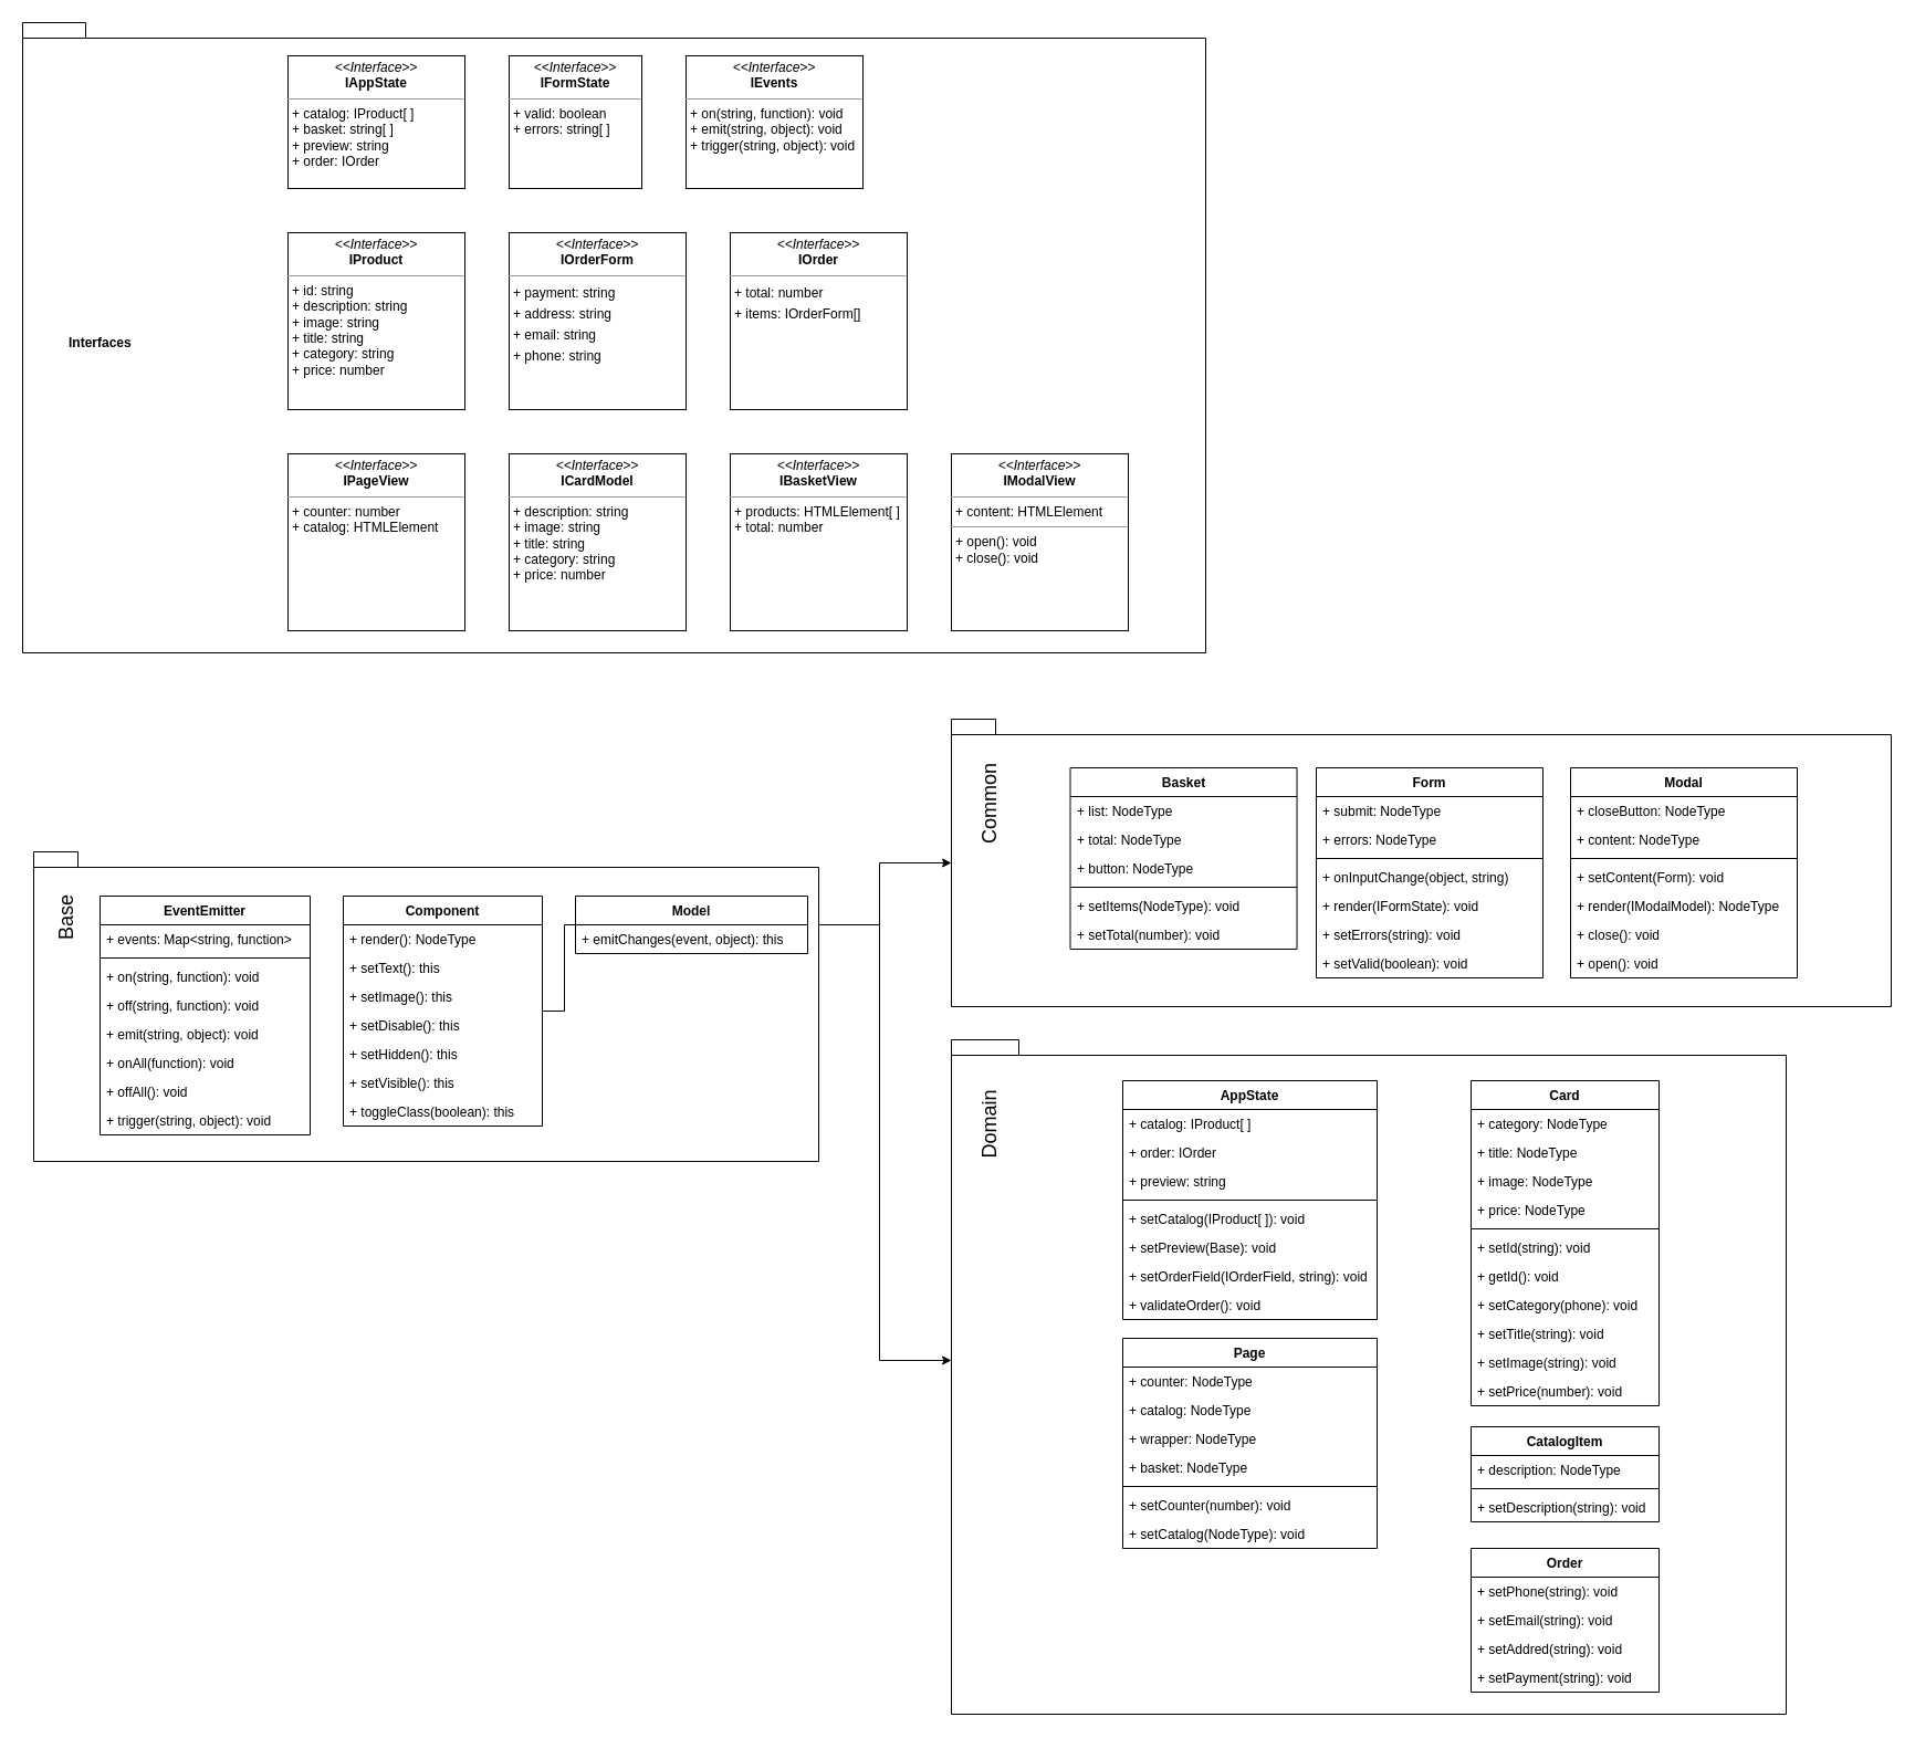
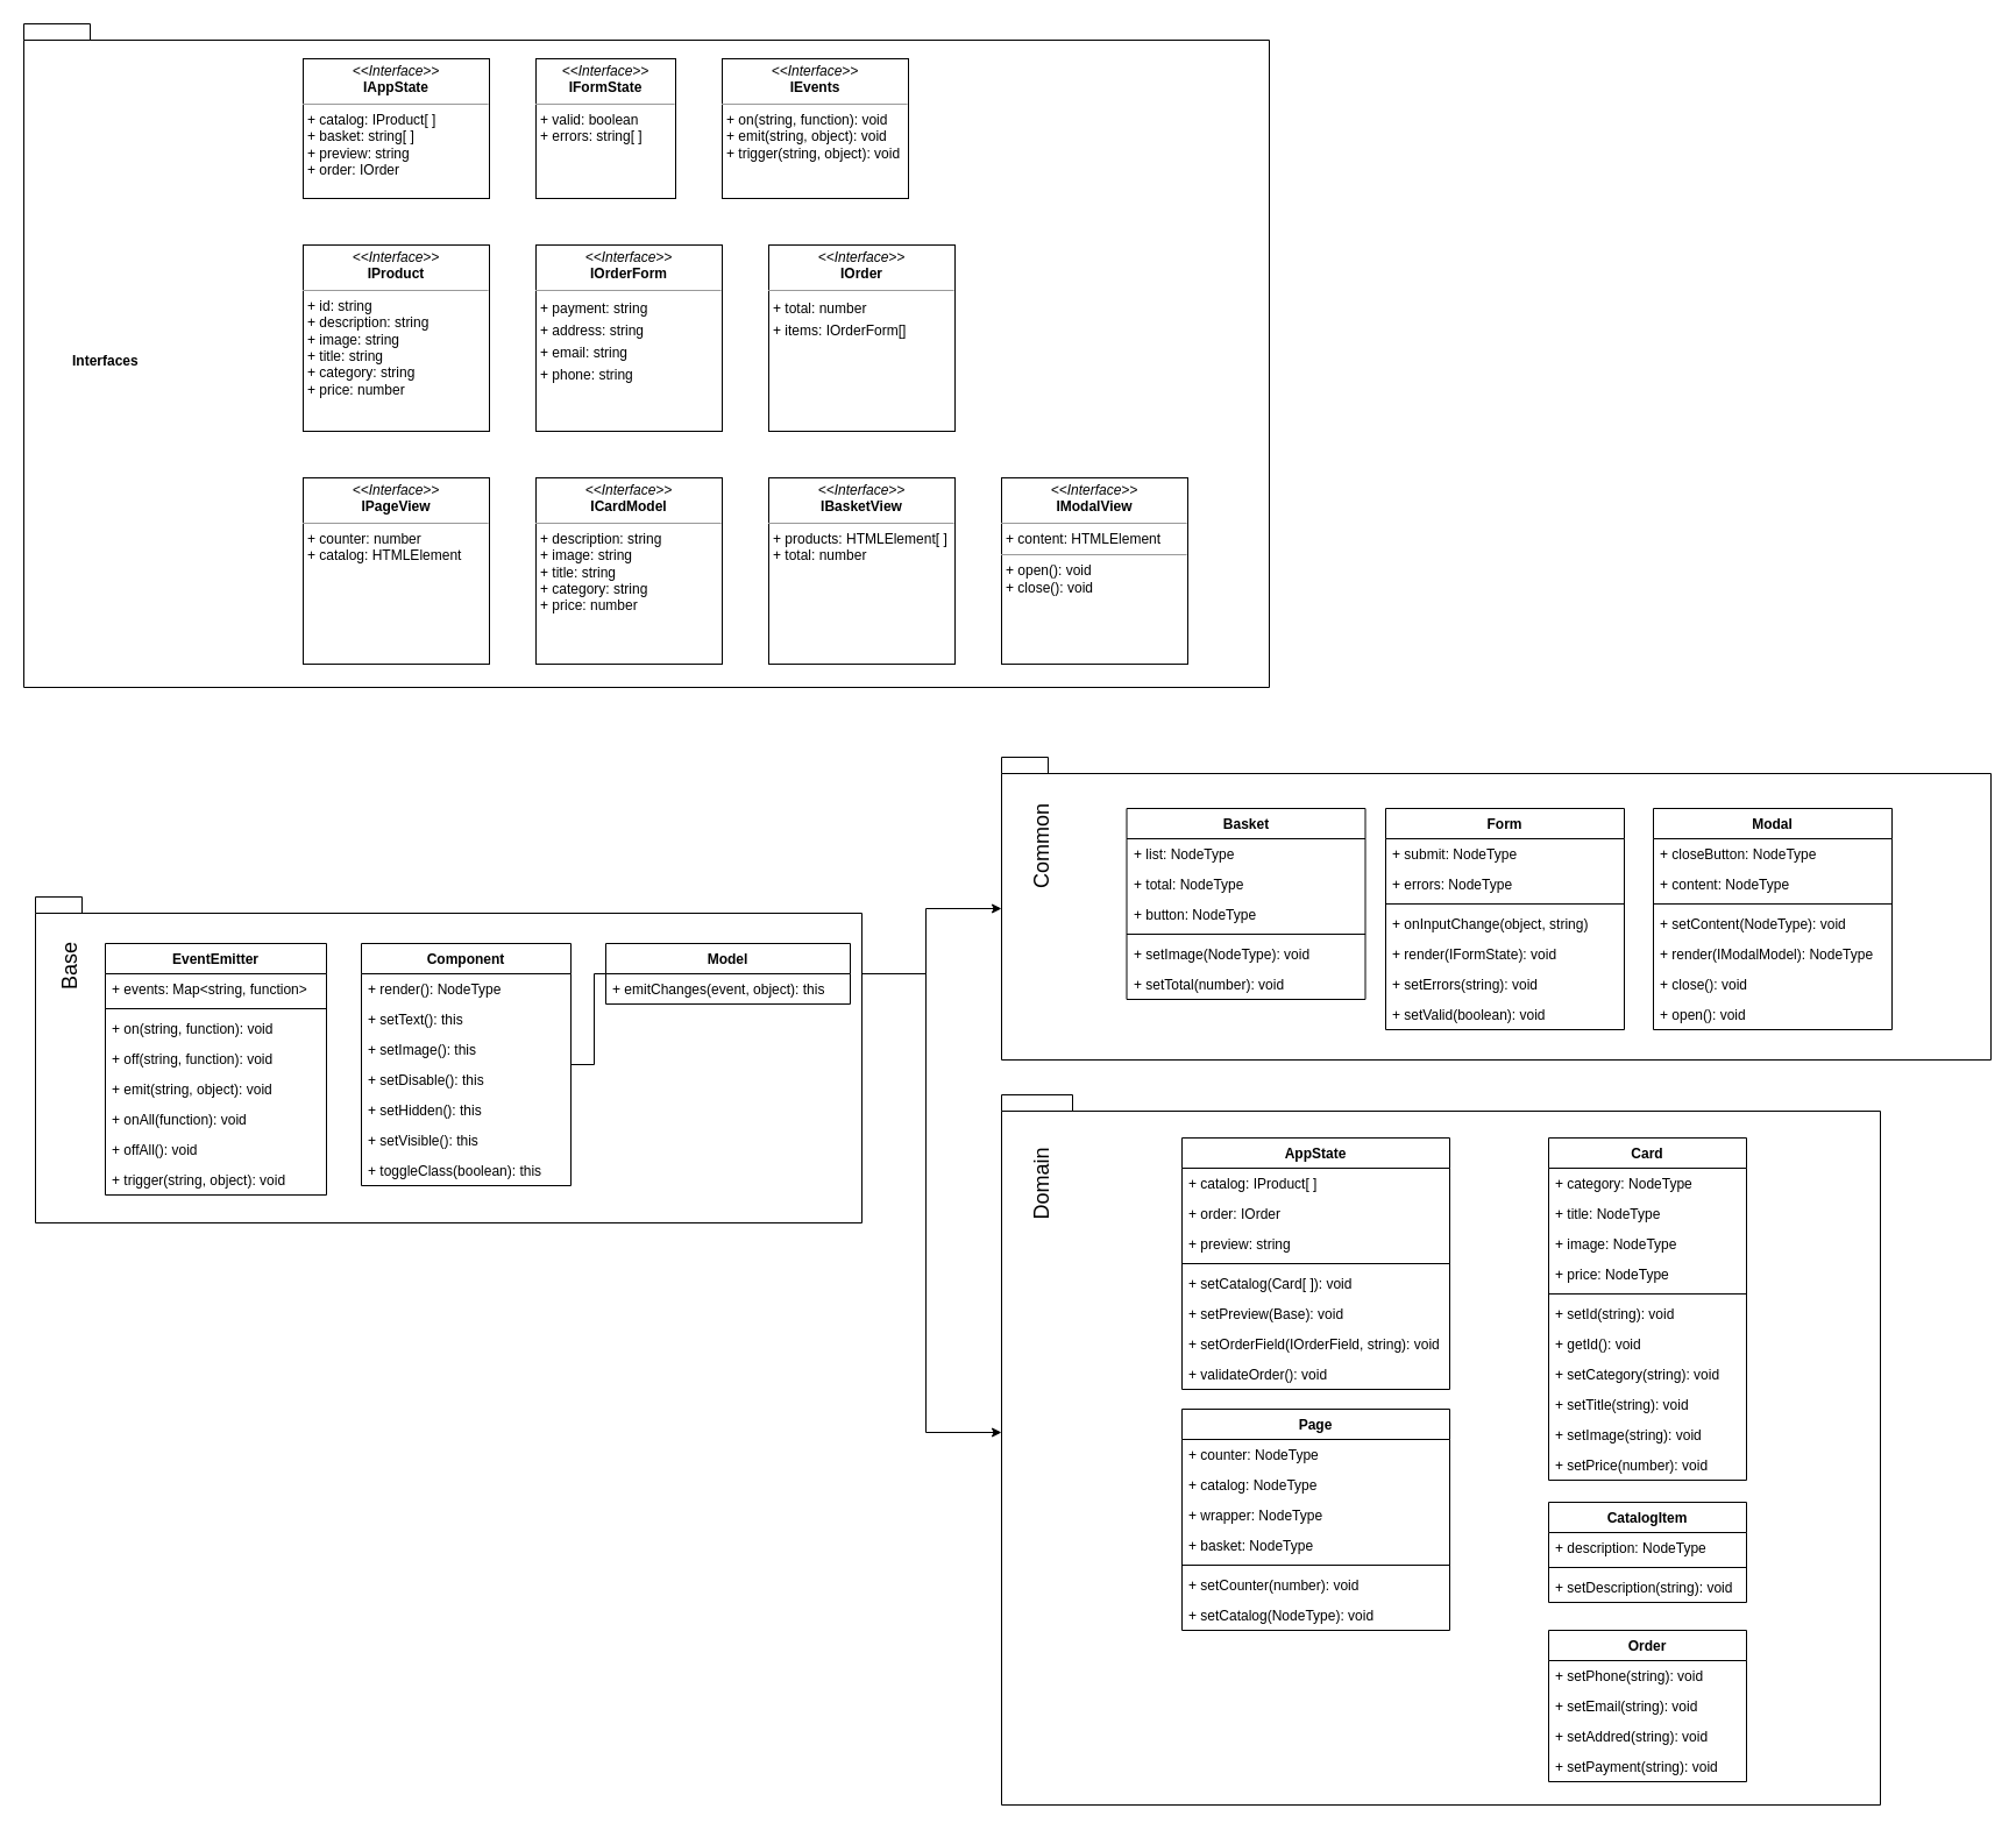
- <mxCell id="65" value="+ setContent(Form): void" style="text;strokeColor=none;fillColor=none;align=left;verticalAlign=top;spacingLeft=4;spacingRight=4;overflow=hidden;rotatable=0;points=[[0,0.5],[1,0.5]];portConstraint=eastwest;whiteSpace=wrap;html=1;" parent="61" vertex="1"><mxGeometry y="86" width="205" height="26" as="geometry" /></mxCell>
+ <mxCell id="65" value="+ setContent(NodeType): void" style="text;strokeColor=none;fillColor=none;align=left;verticalAlign=top;spacingLeft=4;spacingRight=4;overflow=hidden;rotatable=0;points=[[0,0.5],[1,0.5]];portConstraint=eastwest;whiteSpace=wrap;html=1;" parent="61" vertex="1"><mxGeometry y="86" width="205" height="26" as="geometry" /></mxCell>
- <mxCell id="51" value="+ setItems(NodeType): void" style="text;strokeColor=none;fillColor=none;align=left;verticalAlign=top;spacingLeft=4;spacingRight=4;overflow=hidden;rotatable=0;points=[[0,0.5],[1,0.5]];portConstraint=eastwest;whiteSpace=wrap;html=1;" parent="46" vertex="1"><mxGeometry y="112" width="205" height="26" as="geometry" /></mxCell>
+ <mxCell id="51" value="+ setImage(NodeType): void" style="text;strokeColor=none;fillColor=none;align=left;verticalAlign=top;spacingLeft=4;spacingRight=4;overflow=hidden;rotatable=0;points=[[0,0.5],[1,0.5]];portConstraint=eastwest;whiteSpace=wrap;html=1;" parent="46" vertex="1"><mxGeometry y="112" width="205" height="26" as="geometry" /></mxCell>
- <mxCell id="35" value="+ setCatalog(IProduct[ ]): void" style="text;strokeColor=none;fillColor=none;align=left;verticalAlign=top;spacingLeft=4;spacingRight=4;overflow=hidden;rotatable=0;points=[[0,0.5],[1,0.5]];portConstraint=eastwest;whiteSpace=wrap;html=1;" parent="30" vertex="1"><mxGeometry y="112" width="230" height="26" as="geometry" /></mxCell>
+ <mxCell id="35" value="+ setCatalog(Card[ ]): void" style="text;strokeColor=none;fillColor=none;align=left;verticalAlign=top;spacingLeft=4;spacingRight=4;overflow=hidden;rotatable=0;points=[[0,0.5],[1,0.5]];portConstraint=eastwest;whiteSpace=wrap;html=1;" parent="30" vertex="1"><mxGeometry y="112" width="230" height="26" as="geometry" /></mxCell>
- <mxCell id="21" value="+ setCategory(phone): void" style="text;strokeColor=none;fillColor=none;align=left;verticalAlign=top;spacingLeft=4;spacingRight=4;overflow=hidden;rotatable=0;points=[[0,0.5],[1,0.5]];portConstraint=eastwest;whiteSpace=wrap;html=1;" parent="13" vertex="1"><mxGeometry y="190" width="170" height="26" as="geometry" /></mxCell>
+ <mxCell id="21" value="+ setCategory(string): void" style="text;strokeColor=none;fillColor=none;align=left;verticalAlign=top;spacingLeft=4;spacingRight=4;overflow=hidden;rotatable=0;points=[[0,0.5],[1,0.5]];portConstraint=eastwest;whiteSpace=wrap;html=1;" parent="13" vertex="1"><mxGeometry y="190" width="170" height="26" as="geometry" /></mxCell>
